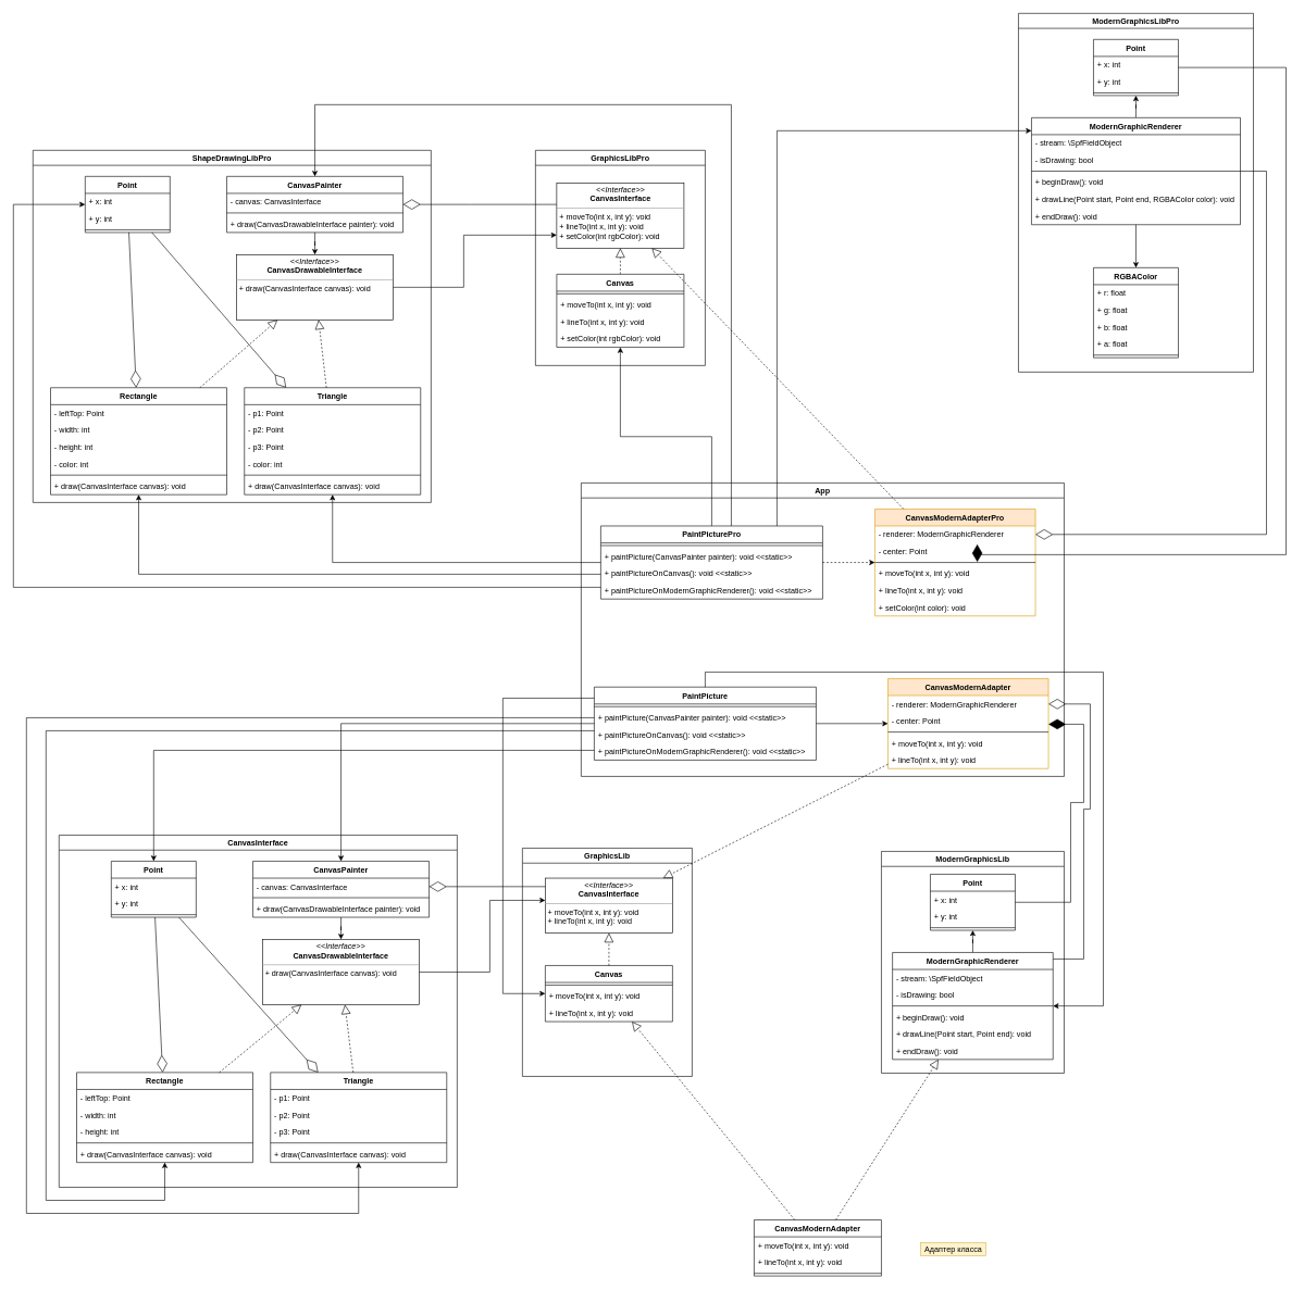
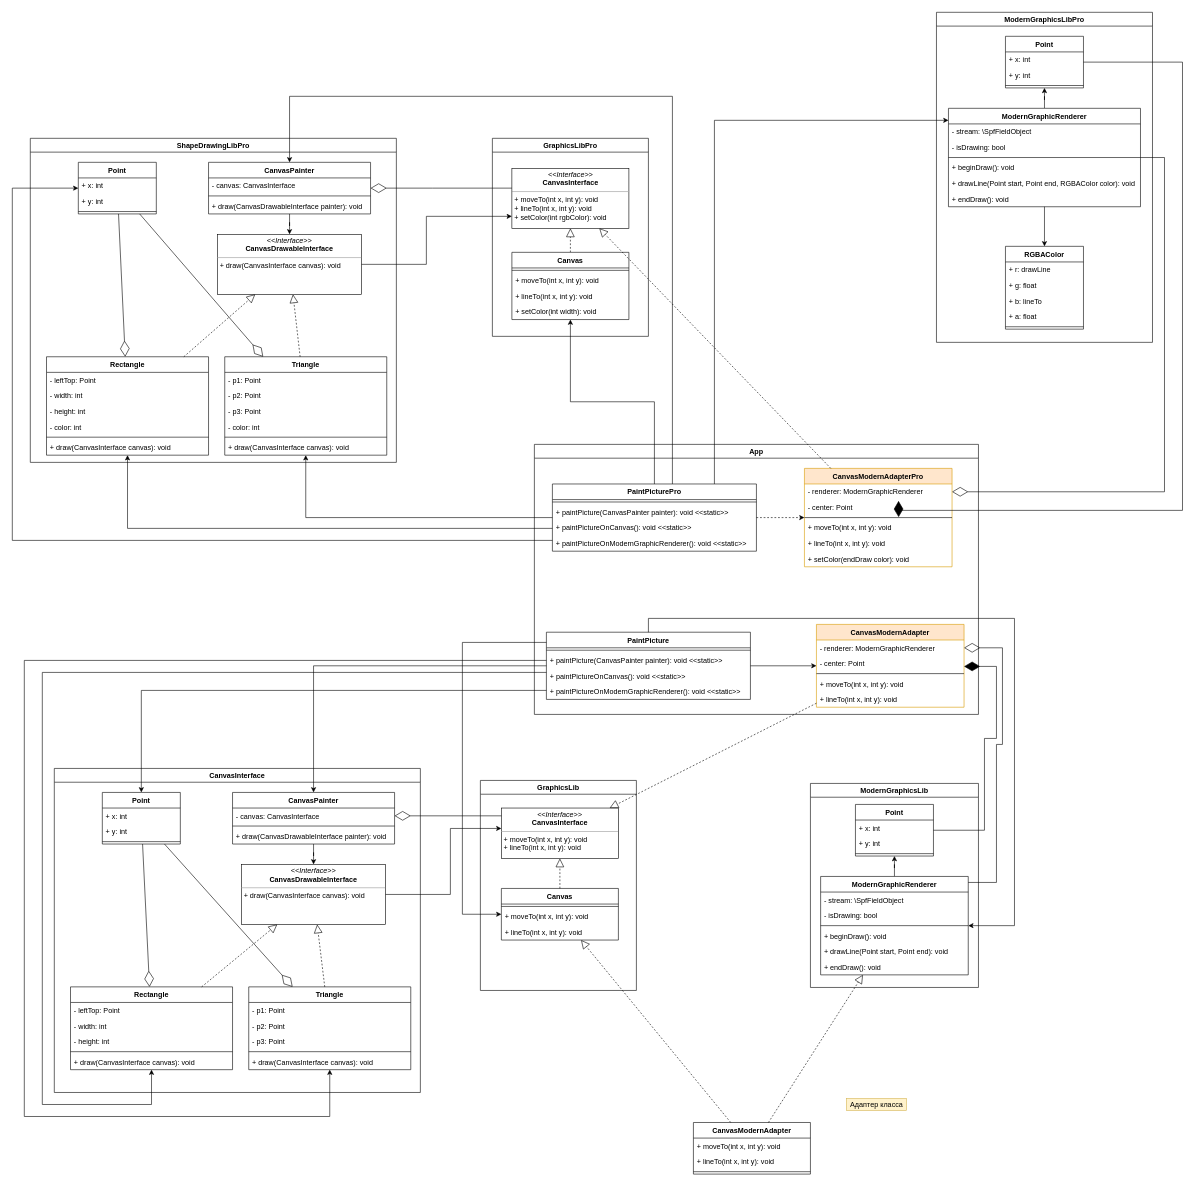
- <mxCell id="58" value="+ r: float" style="text;strokeColor=none;fillColor=none;align=left;verticalAlign=top;spacingLeft=4;spacingRight=4;overflow=hidden;rotatable=0;points=[[0,0.5],[1,0.5]];portConstraint=eastwest;shadow=0;labelBackgroundColor=none;labelBorderColor=none;sketch=0;" parent="57" vertex="1"><mxGeometry y="26" width="130" height="26" as="geometry" /></mxCell>
+ <mxCell id="58" value="+ r: drawLine" style="text;strokeColor=none;fillColor=none;align=left;verticalAlign=top;spacingLeft=4;spacingRight=4;overflow=hidden;rotatable=0;points=[[0,0.5],[1,0.5]];portConstraint=eastwest;shadow=0;labelBackgroundColor=none;labelBorderColor=none;sketch=0;" parent="57" vertex="1"><mxGeometry y="26" width="130" height="26" as="geometry" /></mxCell>
- <mxCell id="60" value="+ b: float" style="text;strokeColor=none;fillColor=none;align=left;verticalAlign=top;spacingLeft=4;spacingRight=4;overflow=hidden;rotatable=0;points=[[0,0.5],[1,0.5]];portConstraint=eastwest;shadow=0;labelBackgroundColor=none;labelBorderColor=none;sketch=0;" parent="57" vertex="1"><mxGeometry y="78" width="130" height="26" as="geometry" /></mxCell>
+ <mxCell id="60" value="+ b: lineTo" style="text;strokeColor=none;fillColor=none;align=left;verticalAlign=top;spacingLeft=4;spacingRight=4;overflow=hidden;rotatable=0;points=[[0,0.5],[1,0.5]];portConstraint=eastwest;shadow=0;labelBackgroundColor=none;labelBorderColor=none;sketch=0;" parent="57" vertex="1"><mxGeometry y="78" width="130" height="26" as="geometry" /></mxCell>
- <mxCell id="42" value="+ setColor(int rgbColor): void" style="text;strokeColor=none;fillColor=none;align=left;verticalAlign=top;spacingLeft=4;spacingRight=4;overflow=hidden;rotatable=0;points=[[0,0.5],[1,0.5]];portConstraint=eastwest;" parent="38" vertex="1"><mxGeometry y="86" width="195" height="26" as="geometry" /></mxCell>
+ <mxCell id="42" value="+ setColor(int width): void" style="text;strokeColor=none;fillColor=none;align=left;verticalAlign=top;spacingLeft=4;spacingRight=4;overflow=hidden;rotatable=0;points=[[0,0.5],[1,0.5]];portConstraint=eastwest;" parent="38" vertex="1"><mxGeometry y="86" width="195" height="26" as="geometry" /></mxCell>
- <mxCell id="27" value="+ setColor(int color): void" style="text;strokeColor=none;fillColor=none;align=left;verticalAlign=top;spacingLeft=4;spacingRight=4;overflow=hidden;rotatable=0;points=[[0,0.5],[1,0.5]];portConstraint=eastwest;" parent="21" vertex="1"><mxGeometry y="138" width="246" height="26" as="geometry" /></mxCell>
+ <mxCell id="27" value="+ setColor(endDraw color): void" style="text;strokeColor=none;fillColor=none;align=left;verticalAlign=top;spacingLeft=4;spacingRight=4;overflow=hidden;rotatable=0;points=[[0,0.5],[1,0.5]];portConstraint=eastwest;" parent="21" vertex="1"><mxGeometry y="138" width="246" height="26" as="geometry" /></mxCell>
- <mxCell id="160" value="Адаптер класса" style="text;html=1;align=center;verticalAlign=middle;resizable=0;points=[];autosize=1;strokeColor=#d6b656;fillColor=#fff2cc;" vertex="1" parent="1"><mxGeometry x="1410" y="1905" width="100" height="20" as="geometry" /></mxCell>
+ <mxCell id="160" value="Адаптер класса" style="text;html=1;align=center;verticalAlign=middle;resizable=0;points=[];autosize=1;strokeColor=#d6b656;fillColor=#fff2cc;" vertex="1" parent="1"><mxGeometry x="1410" y="1830" width="100" height="20" as="geometry" /></mxCell>
